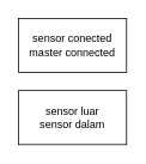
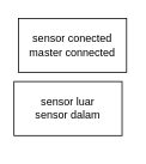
- <mxCell id="3" value="sensor luar&lt;br&gt;sensor dalam" style="rounded=0;whiteSpace=wrap;html=1;" vertex="1" parent="1"><mxGeometry x="20" y="100" width="120" height="60" as="geometry" /></mxCell>
+ <mxCell id="3" value="sensor luar&lt;br&gt;sensor dalam" style="rounded=0;whiteSpace=wrap;html=1;" vertex="1" parent="1"><mxGeometry x="15" y="90" width="120" height="60" as="geometry" /></mxCell>
